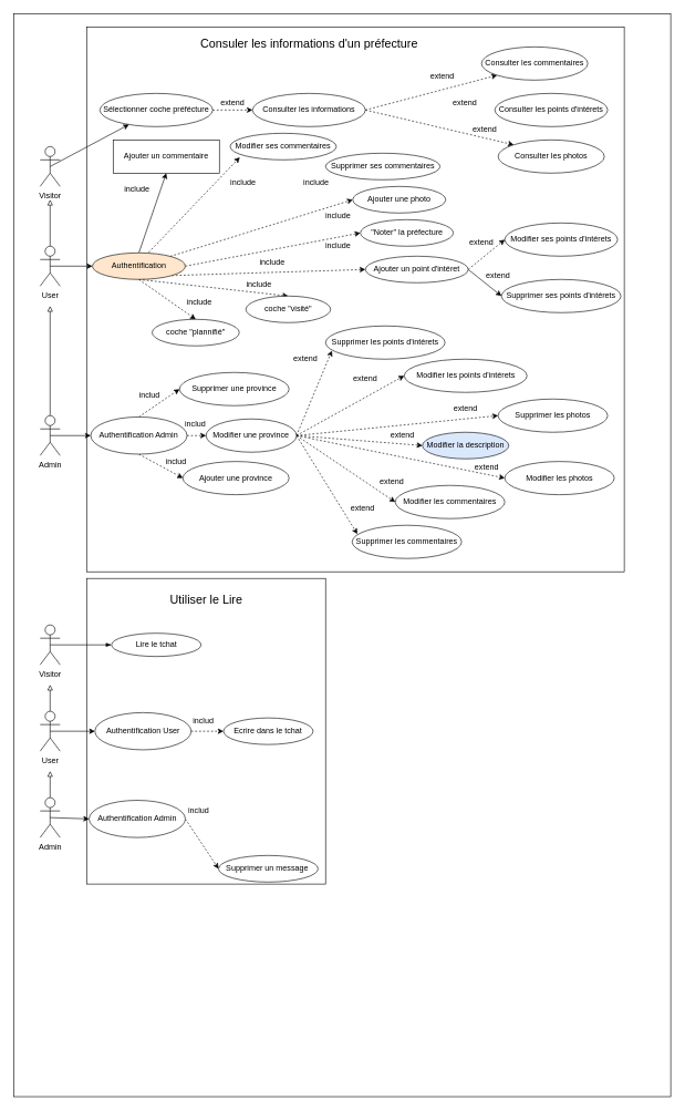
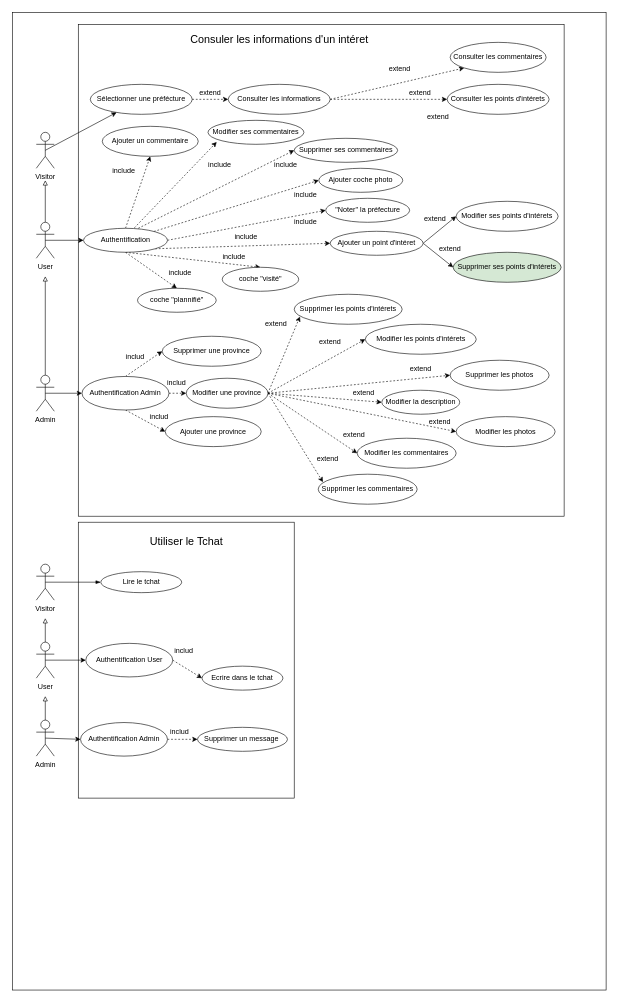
- <mxCell id="12" value="&lt;font style=&quot;font-size: 18px;&quot;&gt;Consuler les informations d'un préfecture&lt;/font&gt;" style="text;html=1;strokeColor=none;fillColor=none;align=center;verticalAlign=middle;whiteSpace=wrap;rounded=0;" parent="1" vertex="1"><mxGeometry x="278.75" y="50" width="372.5" height="30" as="geometry" /></mxCell>
+ <mxCell id="12" value="&lt;font style=&quot;font-size: 18px;&quot;&gt;Consuler les informations d'un intéret&lt;/font&gt;" style="text;html=1;strokeColor=none;fillColor=none;align=center;verticalAlign=middle;whiteSpace=wrap;rounded=0;" parent="1" vertex="1"><mxGeometry x="278.75" y="50" width="372.5" height="30" as="geometry" /></mxCell>
- <mxCell id="19" value="Consulter les commentaires" style="ellipse;whiteSpace=wrap;html=1;" parent="1" vertex="1"><mxGeometry x="725" y="70" width="160" height="50" as="geometry" /></mxCell>
+ <mxCell id="19" value="Consulter les commentaires" style="ellipse;whiteSpace=wrap;html=1;" parent="1" vertex="1"><mxGeometry x="750" y="70" width="160" height="50" as="geometry" /></mxCell>
- <mxCell id="13" value="Sélectionner coche préfécture" style="ellipse;whiteSpace=wrap;html=1;" parent="1" vertex="1"><mxGeometry x="150" y="140" width="170" height="50" as="geometry" /></mxCell>
+ <mxCell id="13" value="Sélectionner une préfécture" style="ellipse;whiteSpace=wrap;html=1;" parent="1" vertex="1"><mxGeometry x="150" y="140" width="170" height="50" as="geometry" /></mxCell>
+ <mxCell id="17" style="edgeStyle=none;html=1;exitX=1;exitY=0.5;exitDx=0;exitDy=0;entryX=0;entryY=0.5;entryDx=0;entryDy=0;dashed=1;" parent="1" source="18" target="50" edge="1"><mxGeometry relative="1" as="geometry" /></mxCell>
- <mxCell id="16" style="edgeStyle=none;html=1;exitX=1;exitY=0.5;exitDx=0;exitDy=0;entryX=0;entryY=0;entryDx=0;entryDy=0;startArrow=none;startFill=0;endArrow=classic;endFill=1;dashed=1;" parent="1" source="18" target="23" edge="1"><mxGeometry relative="1" as="geometry" /></mxCell>
- <mxCell id="26" value="Ajouter un commentaire" style="whiteSpace=wrap;html=1;rounded=0;" parent="1" vertex="1"><mxGeometry x="170" y="210" width="160" height="50" as="geometry" /></mxCell>
+ <mxCell id="26" value="Ajouter un commentaire" style="ellipse;whiteSpace=wrap;html=1;" parent="1" vertex="1"><mxGeometry x="170" y="210" width="160" height="50" as="geometry" /></mxCell>
- <mxCell id="23" value="Consulter les photos" style="ellipse;whiteSpace=wrap;html=1;" parent="1" vertex="1"><mxGeometry x="750" y="210" width="160" height="50" as="geometry" /></mxCell>
- <mxCell id="27" value="Ajouter une photo" style="ellipse;whiteSpace=wrap;html=1;" parent="1" vertex="1"><mxGeometry x="531" y="280" width="140" height="40" as="geometry" /></mxCell>
+ <mxCell id="27" value="Ajouter coche photo" style="ellipse;whiteSpace=wrap;html=1;" parent="1" vertex="1"><mxGeometry x="531" y="280" width="140" height="40" as="geometry" /></mxCell>
- <mxCell id="6" style="edgeStyle=none;html=1;exitX=0.5;exitY=0;exitDx=0;exitDy=0;entryX=0.5;entryY=1;entryDx=0;entryDy=0;startArrow=none;startFill=0;endArrow=classic;endFill=1;dashed=0;" parent="1" source="92" target="26" edge="1"><mxGeometry relative="1" as="geometry" /></mxCell>
+ <mxCell id="6" style="edgeStyle=none;html=1;exitX=0.5;exitY=0;exitDx=0;exitDy=0;entryX=0.5;entryY=1;entryDx=0;entryDy=0;startArrow=none;startFill=0;endArrow=classic;endFill=1;dashed=1;" parent="1" source="92" target="26" edge="1"><mxGeometry relative="1" as="geometry" /></mxCell>
+ <mxCell id="25" style="edgeStyle=none;html=1;exitX=0.652;exitY=0;exitDx=0;exitDy=0;entryX=0;entryY=0.5;entryDx=0;entryDy=0;fontSize=18;startArrow=none;startFill=0;endArrow=classic;endFill=1;dashed=1;exitPerimeter=0;" parent="1" source="92" target="38" edge="1"><mxGeometry relative="1" as="geometry" /></mxCell>
- <mxCell id="43" style="edgeStyle=none;html=1;exitX=1;exitY=0.5;exitDx=0;exitDy=0;entryX=0;entryY=0.5;entryDx=0;entryDy=0;dashed=1;" parent="1" source="45" target="46" edge="1"><mxGeometry relative="1" as="geometry" /></mxCell>
+ <mxCell id="43" style="edgeStyle=none;html=1;exitX=1;exitY=0.5;exitDx=0;exitDy=0;entryX=0;entryY=0.5;entryDx=0;entryDy=0;dashed=0;" parent="1" source="45" target="46" edge="1"><mxGeometry relative="1" as="geometry" /></mxCell>
- <mxCell id="92" value="Authentification" style="ellipse;whiteSpace=wrap;html=1;fillColor=#ffe6cc;" vertex="1" parent="1"><mxGeometry x="138.75" y="380" width="140" height="40" as="geometry" /></mxCell>
+ <mxCell id="92" value="Authentification" style="ellipse;whiteSpace=wrap;html=1;" vertex="1" parent="1"><mxGeometry x="138.75" y="380" width="140" height="40" as="geometry" /></mxCell>
- <mxCell id="47" value="Supprimer ses points d'intérets" style="ellipse;whiteSpace=wrap;html=1;" parent="1" vertex="1"><mxGeometry x="755" y="420" width="180" height="50" as="geometry" /></mxCell>
+ <mxCell id="47" value="Supprimer ses points d'intérets" style="ellipse;whiteSpace=wrap;html=1;fillColor=#d5e8d4;" parent="1" vertex="1"><mxGeometry x="755" y="420" width="180" height="50" as="geometry" /></mxCell>
- <mxCell id="76" value="Modifier la description" style="ellipse;whiteSpace=wrap;html=1;fillColor=#dae8fc;" parent="1" vertex="1"><mxGeometry x="636" y="650" width="130" height="40" as="geometry" /></mxCell>
+ <mxCell id="76" value="Modifier la description" style="ellipse;whiteSpace=wrap;html=1;" parent="1" vertex="1"><mxGeometry x="636" y="650" width="130" height="40" as="geometry" /></mxCell>
- <mxCell id="37" value="&lt;font style=&quot;font-size: 18px; font-weight: normal;&quot;&gt;Utiliser le Lire&lt;/font&gt;" style="text;strokeColor=none;fillColor=none;html=1;fontSize=24;fontStyle=1;verticalAlign=middle;align=center;" parent="1" vertex="1"><mxGeometry x="260" y="880" width="100" height="40" as="geometry" /></mxCell>
+ <mxCell id="37" value="&lt;font style=&quot;font-size: 18px; font-weight: normal;&quot;&gt;Utiliser le Tchat&lt;/font&gt;" style="text;strokeColor=none;fillColor=none;html=1;fontSize=24;fontStyle=1;verticalAlign=middle;align=center;" parent="1" vertex="1"><mxGeometry x="260" y="880" width="100" height="40" as="geometry" /></mxCell>
- <mxCell id="36" value="Ecrire dans le tchat" style="ellipse;whiteSpace=wrap;html=1;" parent="1" vertex="1"><mxGeometry x="336.25" y="1080" width="135" height="40" as="geometry" /></mxCell>
+ <mxCell id="36" value="Ecrire dans le tchat" style="ellipse;whiteSpace=wrap;html=1;" parent="1" vertex="1"><mxGeometry x="336.25" y="1110" width="135" height="40" as="geometry" /></mxCell>
- <mxCell id="89" value="Supprimer un message&amp;nbsp;" style="ellipse;whiteSpace=wrap;html=1;" parent="1" vertex="1"><mxGeometry x="328.75" y="1287" width="150" height="40" as="geometry" /></mxCell>
+ <mxCell id="89" value="Supprimer un message&amp;nbsp;" style="ellipse;whiteSpace=wrap;html=1;" parent="1" vertex="1"><mxGeometry x="328.75" y="1212" width="150" height="40" as="geometry" /></mxCell>
